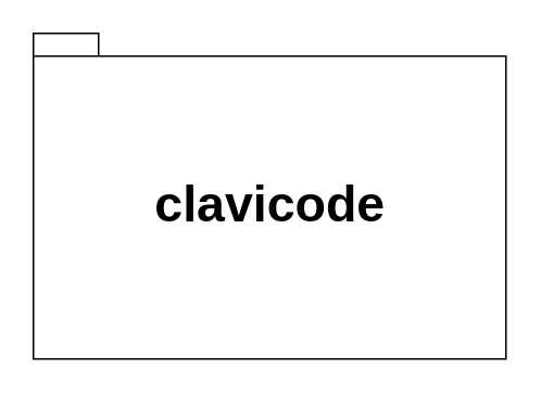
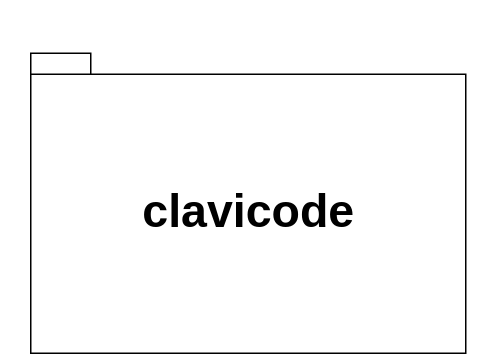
- <mxCell id="2" value="&lt;font style=&quot;font-size: 31px&quot;&gt;clavicode&lt;/font&gt;" style="shape=folder;fontStyle=1;spacingTop=10;tabWidth=40;tabHeight=14;tabPosition=left;html=1;" vertex="1" parent="1"><mxGeometry x="20" y="20" width="290" height="200" as="geometry" /></mxCell>
+ <mxCell id="2" value="&lt;font style=&quot;font-size: 31px&quot;&gt;clavicode&lt;/font&gt;" style="shape=folder;fontStyle=1;spacingTop=10;tabWidth=40;tabHeight=14;tabPosition=left;html=1;" vertex="1" parent="1"><mxGeometry x="20" y="35" width="290" height="200" as="geometry" /></mxCell>
